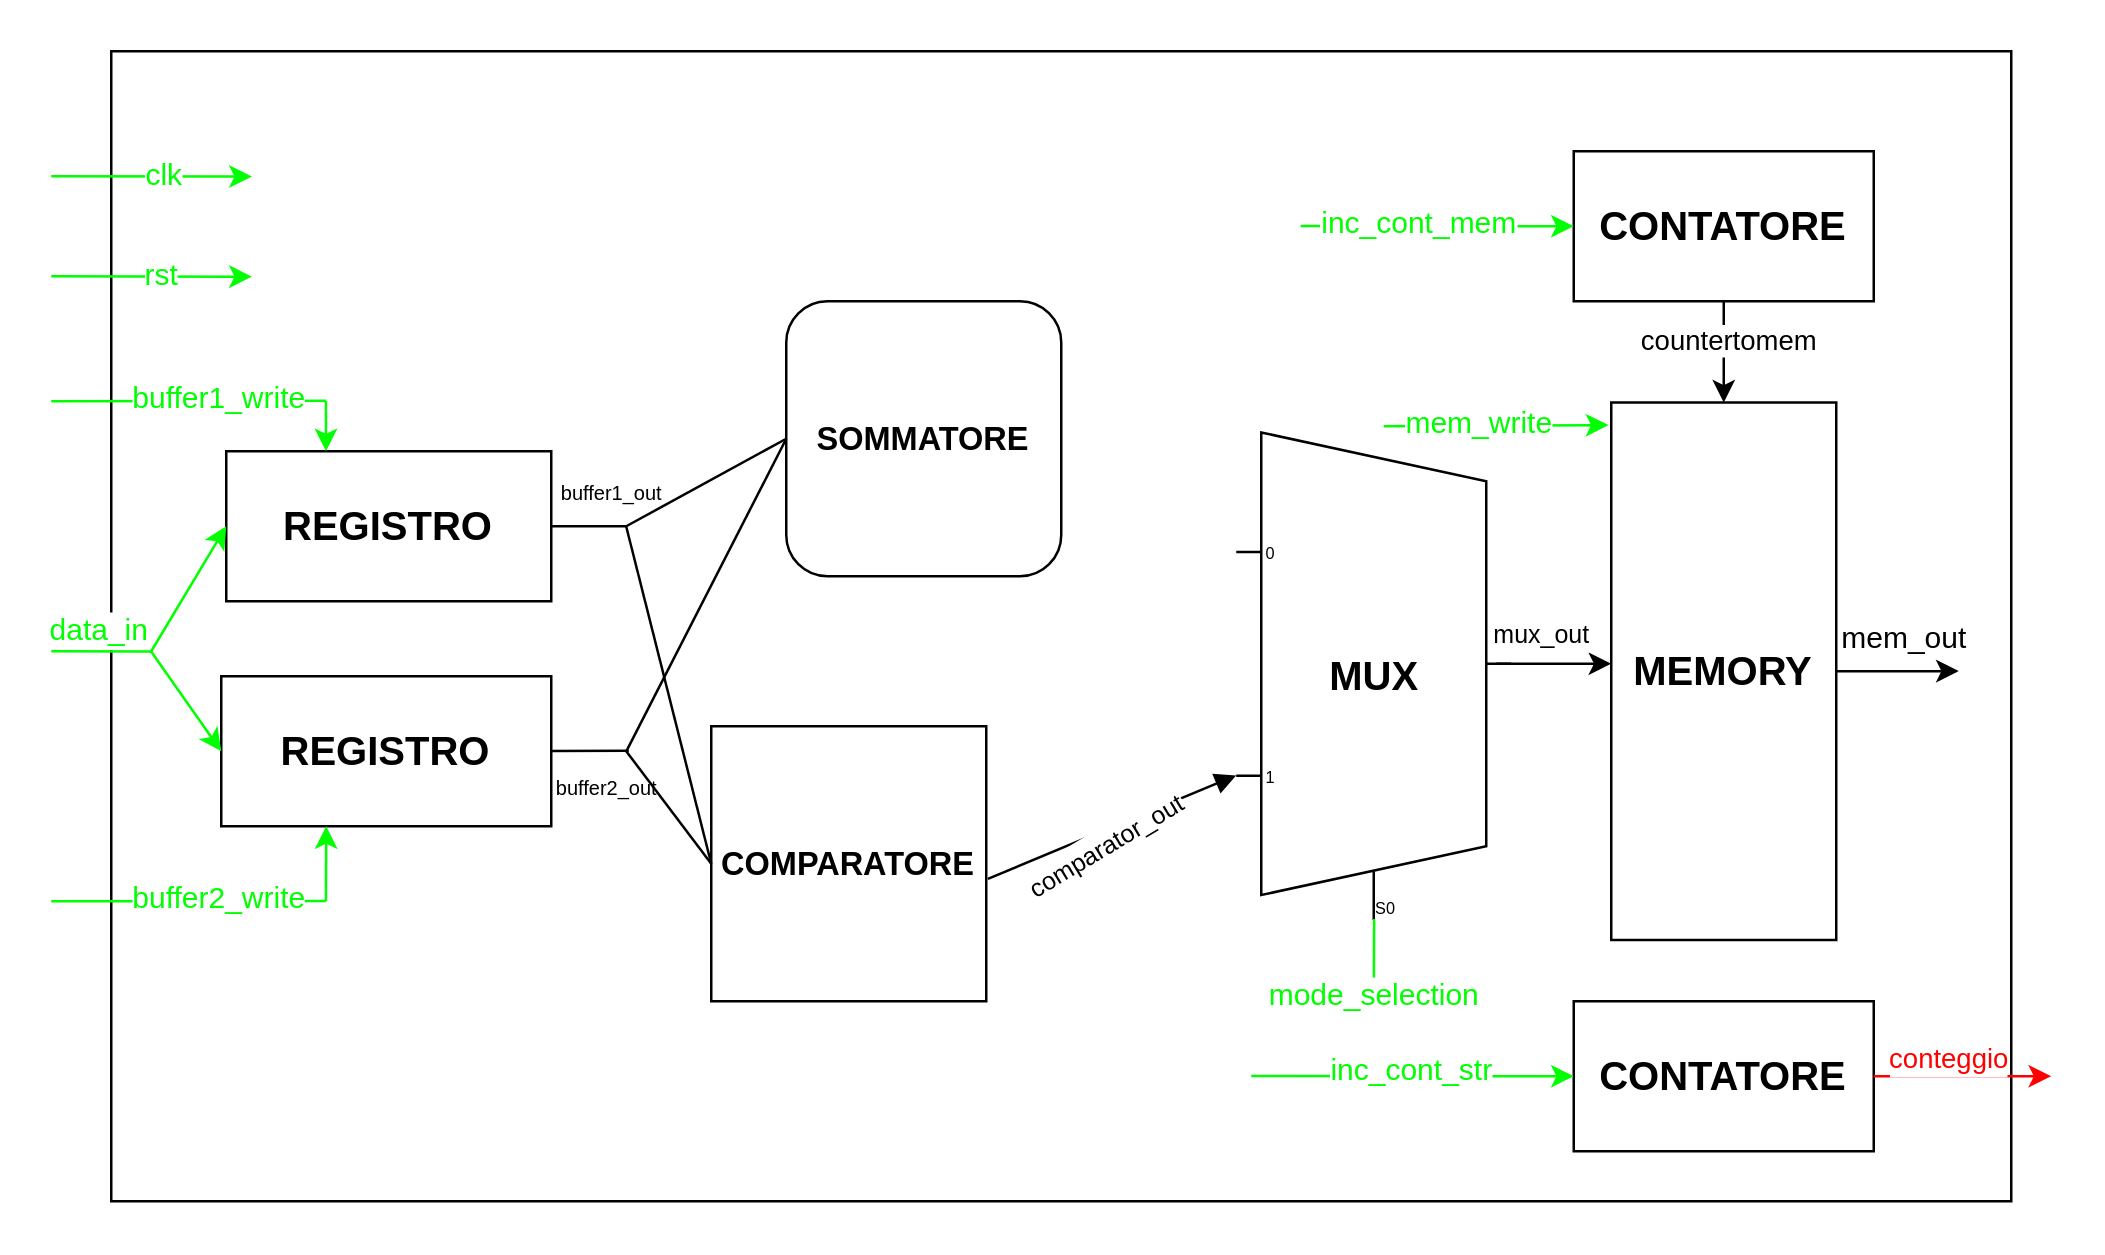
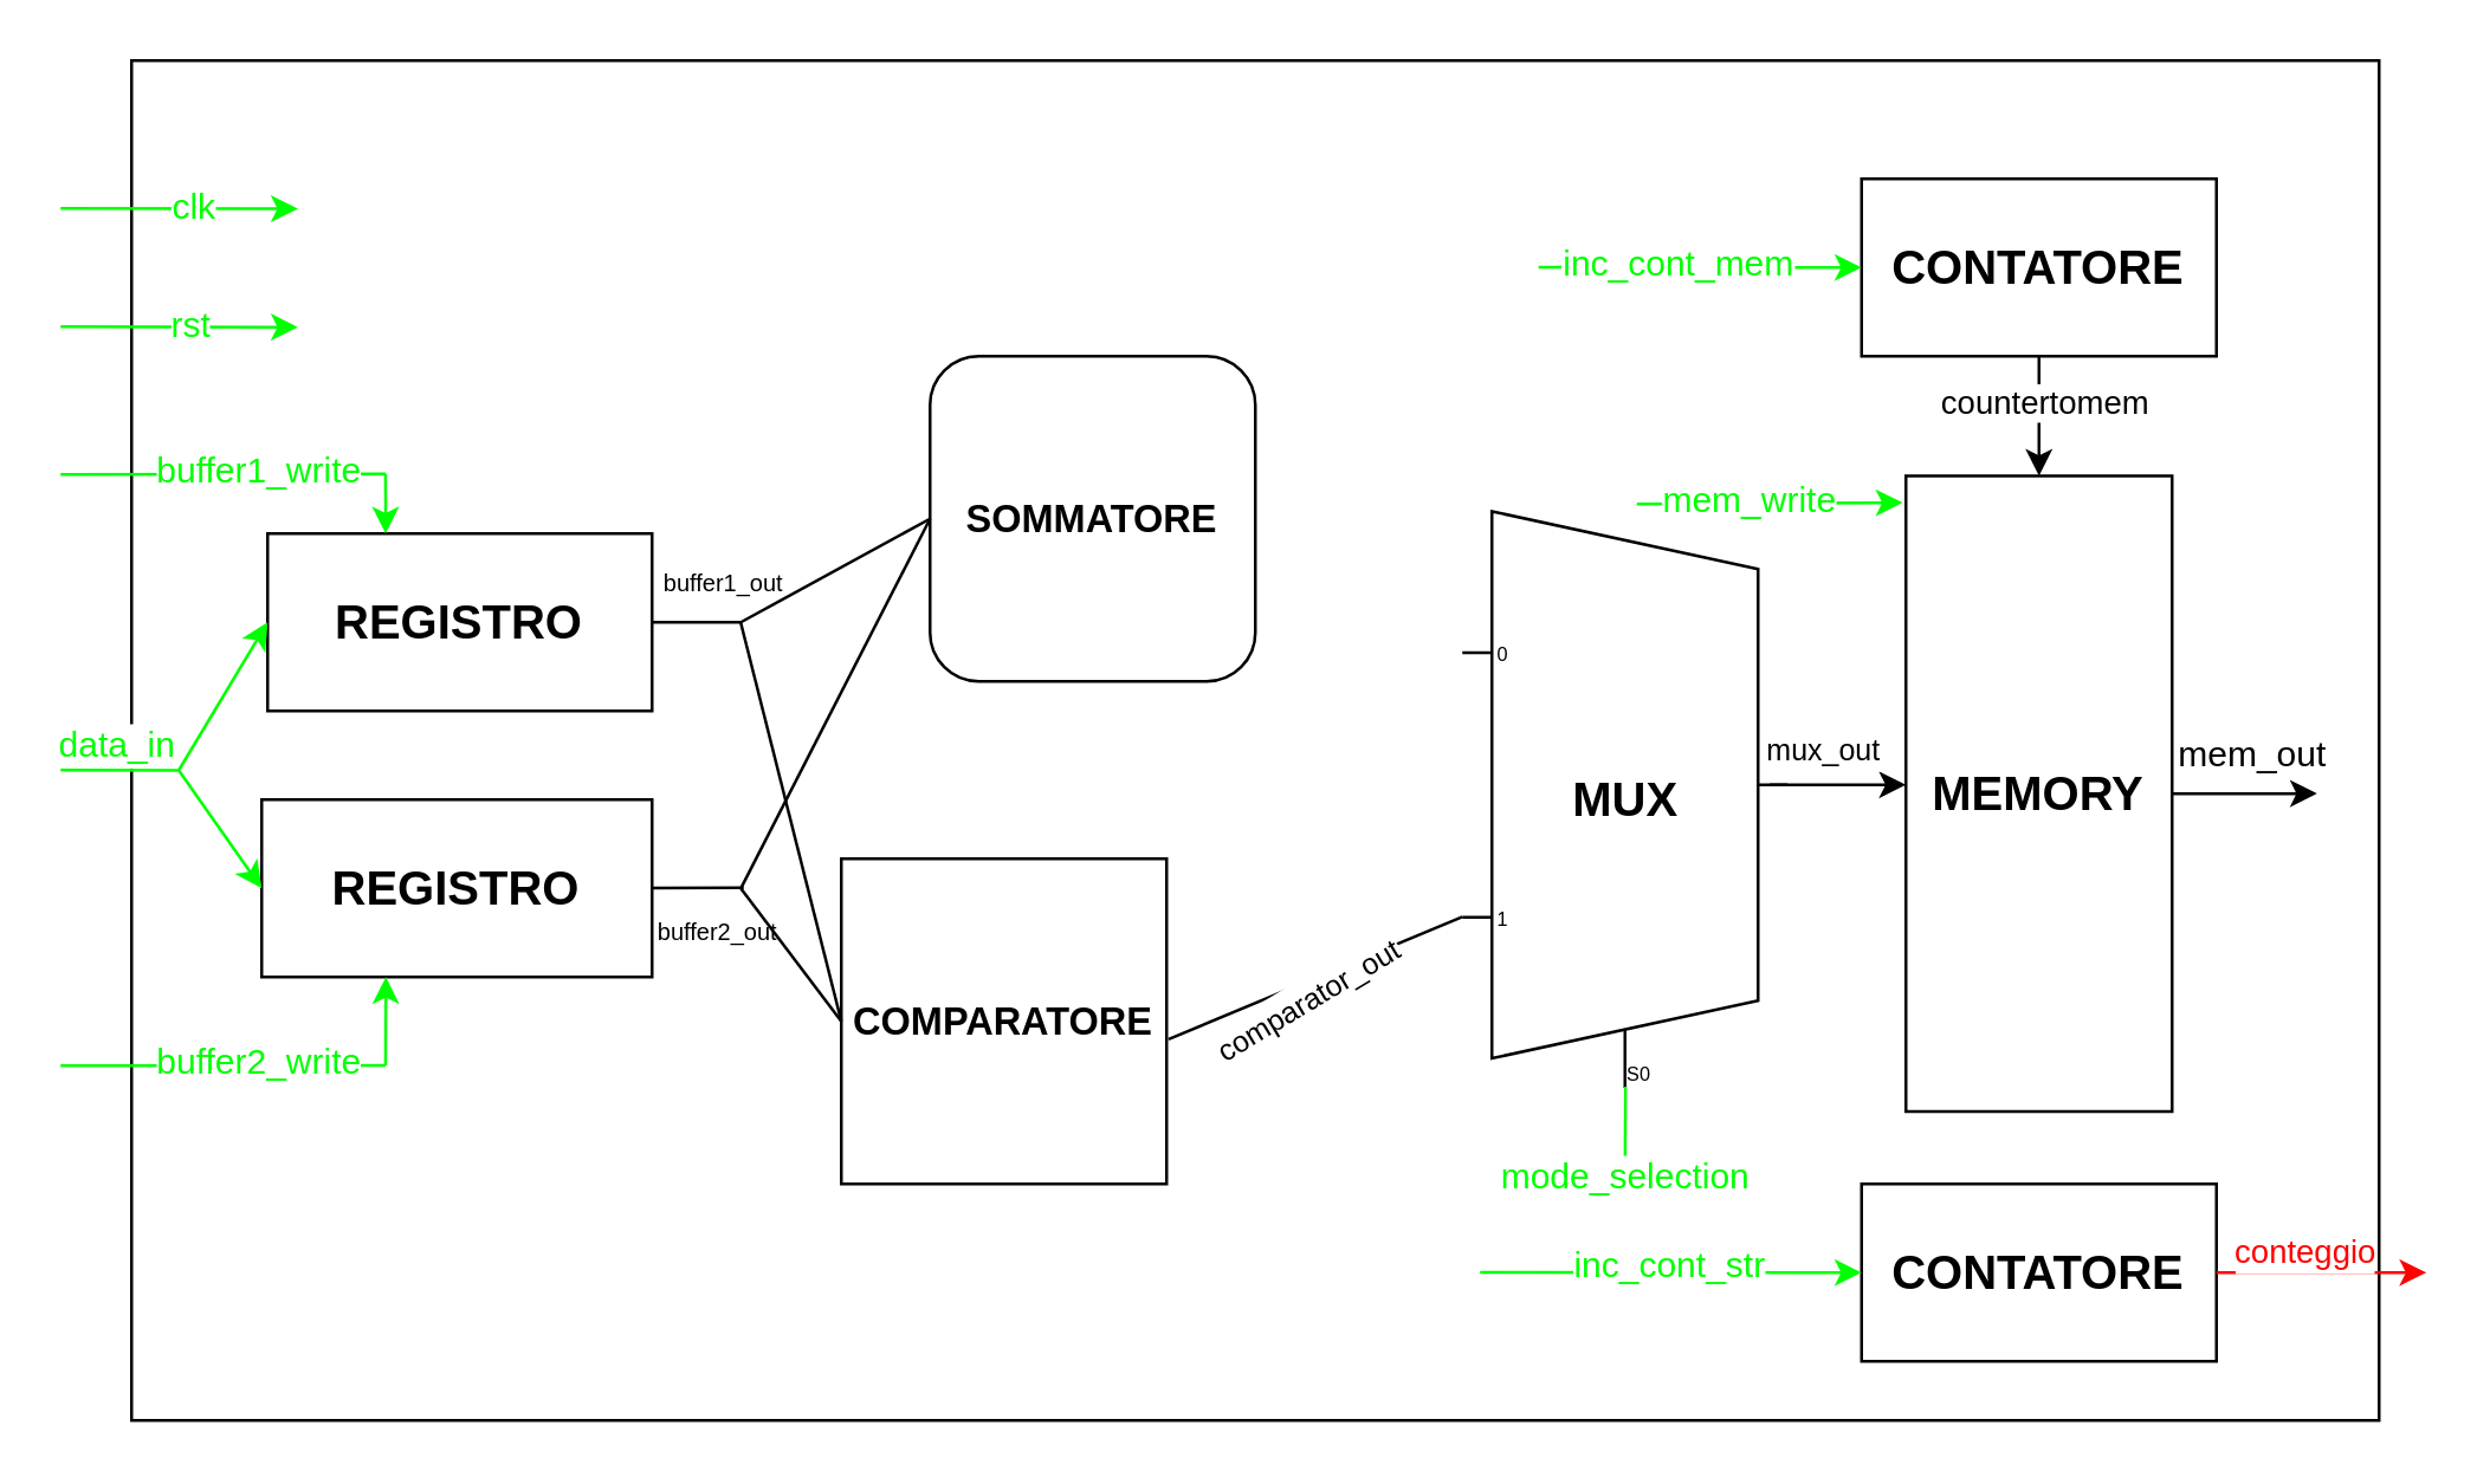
- <mxCell id="15" value="" style="endArrow=block;html=1;rounded=0;fontSize=16;exitX=1.006;exitY=0.555;exitDx=0;exitDy=0;exitPerimeter=0;entryX=0;entryY=0.688;entryDx=0;entryDy=3;entryPerimeter=0;" edge="1" parent="1" source="5" target="7"><mxGeometry width="50" height="50" relative="1" as="geometry"><mxPoint x="410" y="260" as="sourcePoint" /><mxPoint x="490" y="310" as="targetPoint" /></mxGeometry></mxCell>
+ <mxCell id="15" value="" style="endArrow=none;html=1;rounded=0;fontSize=16;exitX=1.006;exitY=0.555;exitDx=0;exitDy=0;exitPerimeter=0;entryX=0;entryY=0.688;entryDx=0;entryDy=3;entryPerimeter=0;" edge="1" parent="1" source="5" target="7"><mxGeometry width="50" height="50" relative="1" as="geometry"><mxPoint x="410" y="260" as="sourcePoint" /><mxPoint x="490" y="310" as="targetPoint" /></mxGeometry></mxCell>
